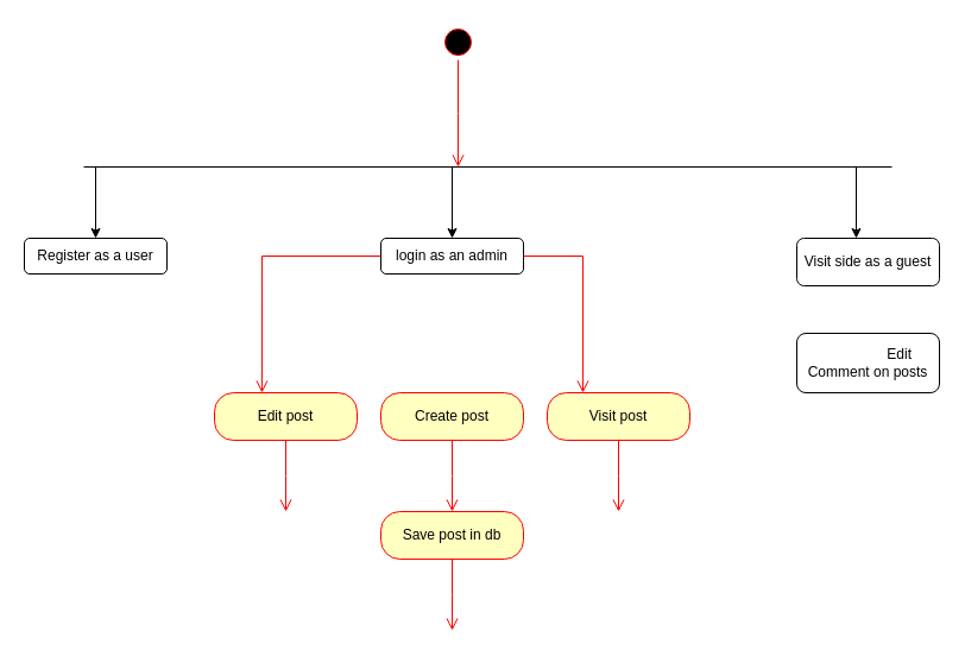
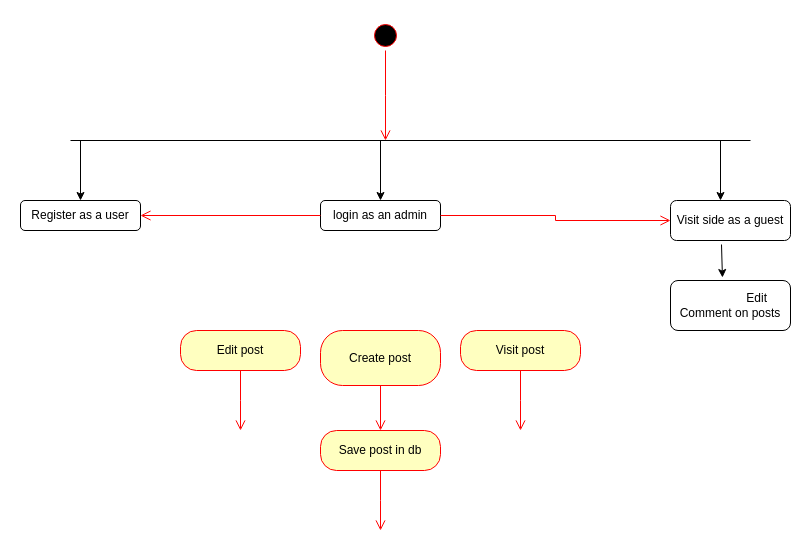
+ <mxCell id="12" value="" style="endArrow=classic;html=1;rounded=0;exitX=0.425;exitY=1.1;exitDx=0;exitDy=0;exitPerimeter=0;entryX=0.433;entryY=-0.06;entryDx=0;entryDy=0;entryPerimeter=0;" parent="1" source="10" target="11" edge="1"><mxGeometry width="50" height="50" relative="1" as="geometry"><mxPoint x="630" y="320" as="sourcePoint" /><mxPoint x="680" y="270" as="targetPoint" /></mxGeometry></mxCell>
- <mxCell id="20" value="" style="edgeStyle=orthogonalEdgeStyle;html=1;verticalAlign=bottom;endArrow=open;endSize=8;strokeColor=#ff0000;rounded=0;entryX=0.333;entryY=0;entryDx=0;entryDy=0;entryPerimeter=0;" edge="1" parent="1" source="9" target="17"><mxGeometry relative="1" as="geometry"><mxPoint x="220" y="320" as="targetPoint" /><mxPoint x="220" y="260" as="sourcePoint" /></mxGeometry></mxCell>
+ <mxCell id="20" value="" style="edgeStyle=orthogonalEdgeStyle;html=1;verticalAlign=bottom;endArrow=open;endSize=8;strokeColor=#ff0000;rounded=0;" edge="1" parent="1" source="9" target="10"><mxGeometry relative="1" as="geometry"><mxPoint x="220" y="320" as="targetPoint" /><mxPoint x="220" y="260" as="sourcePoint" /></mxGeometry></mxCell>
- <mxCell id="19" value="" style="edgeStyle=orthogonalEdgeStyle;html=1;verticalAlign=bottom;endArrow=open;endSize=8;strokeColor=#ff0000;rounded=0;entryX=0.25;entryY=0;entryDx=0;entryDy=0;" edge="1" parent="1" source="9" target="15"><mxGeometry relative="1" as="geometry"><mxPoint x="470" y="320" as="targetPoint" /><mxPoint x="470" y="260" as="sourcePoint" /></mxGeometry></mxCell>
+ <mxCell id="19" value="" style="edgeStyle=orthogonalEdgeStyle;html=1;verticalAlign=bottom;endArrow=open;endSize=8;strokeColor=#ff0000;rounded=0;" edge="1" parent="1" source="9" target="8"><mxGeometry relative="1" as="geometry"><mxPoint x="470" y="320" as="targetPoint" /><mxPoint x="470" y="260" as="sourcePoint" /></mxGeometry></mxCell>
- <mxCell id="13" value="Create post" style="rounded=1;whiteSpace=wrap;html=1;arcSize=40;fontColor=#000000;fillColor=#ffffc0;strokeColor=#ff0000;" vertex="1" parent="1"><mxGeometry x="320" y="330" width="120" height="40" as="geometry" /></mxCell>
+ <mxCell id="13" value="Create post" style="rounded=1;whiteSpace=wrap;html=1;arcSize=40;fontColor=#000000;fillColor=#ffffc0;strokeColor=#ff0000;" vertex="1" parent="1"><mxGeometry x="320" y="330" width="120" height="55" as="geometry" /></mxCell>
